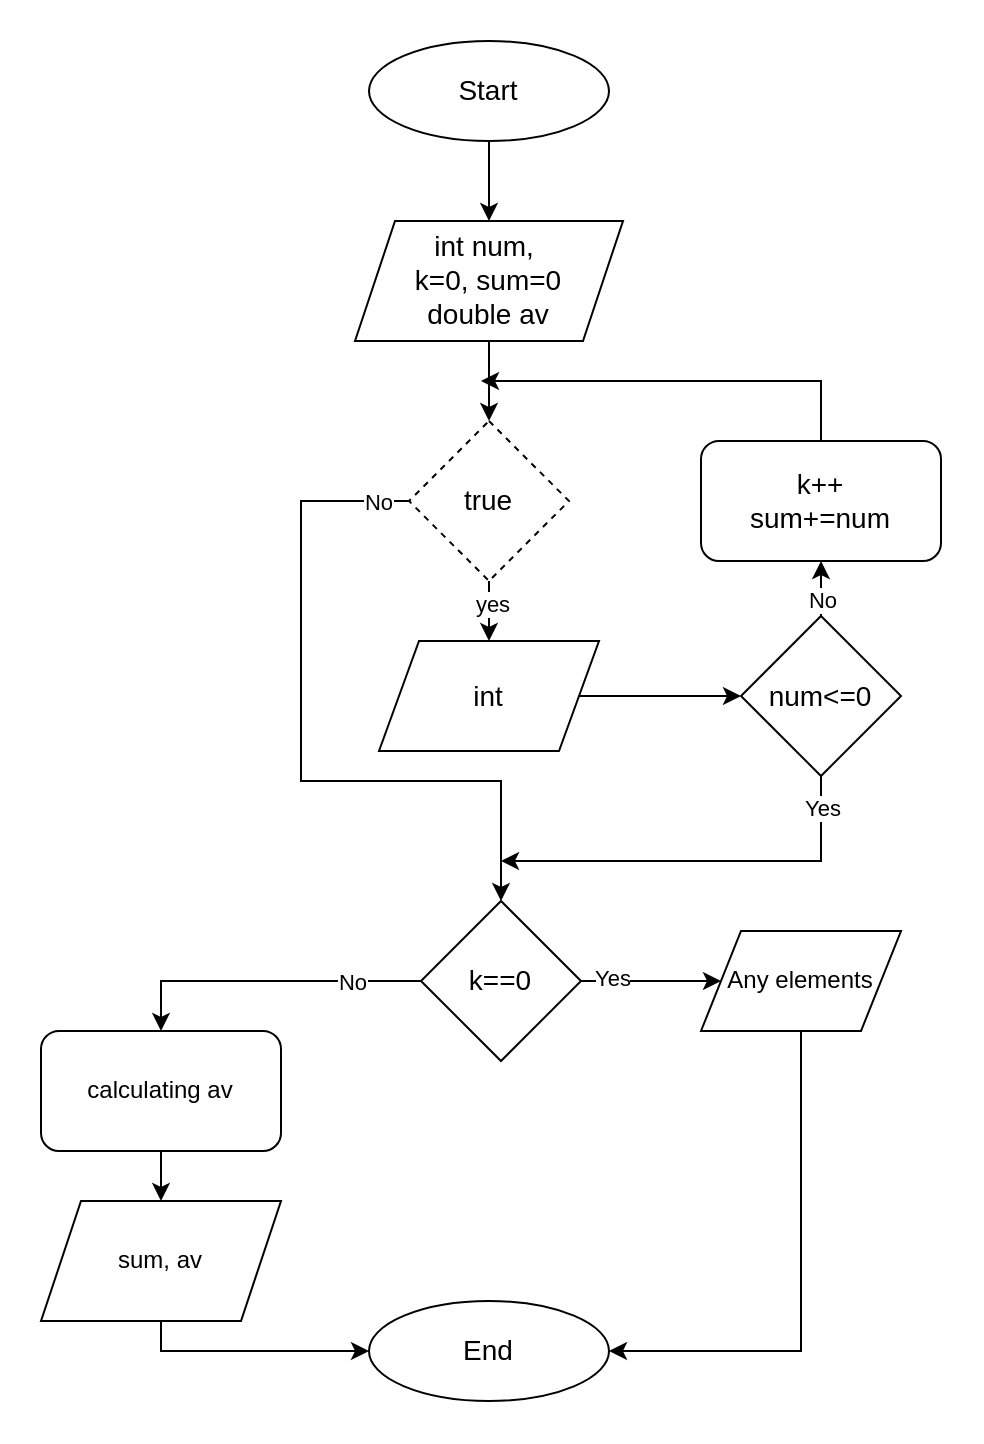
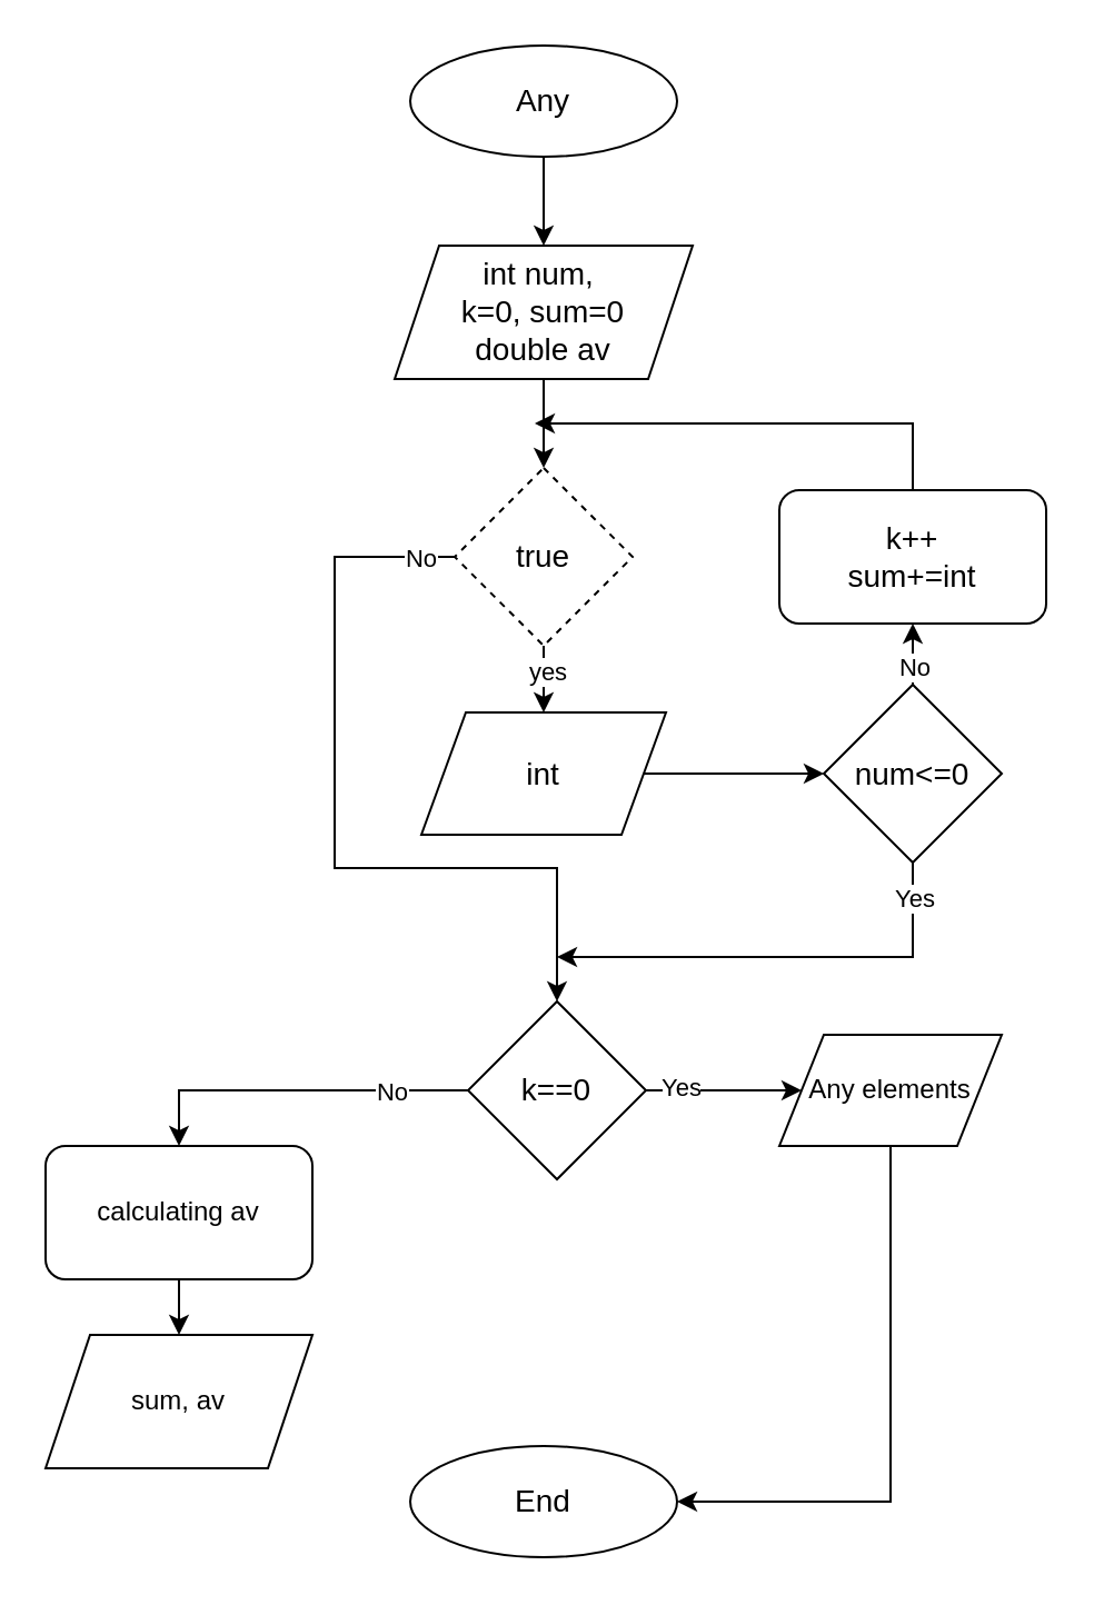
- <mxCell id="4" value="&lt;font style=&quot;font-size: 14px;&quot;&gt;Start&lt;/font&gt;" style="ellipse;whiteSpace=wrap;html=1;" vertex="1" parent="1"><mxGeometry x="184" y="20" width="120" height="50" as="geometry" /></mxCell>
+ <mxCell id="4" value="&lt;font style=&quot;font-size: 14px;&quot;&gt;Any&lt;/font&gt;" style="ellipse;whiteSpace=wrap;html=1;" vertex="1" parent="1"><mxGeometry x="184" y="20" width="120" height="50" as="geometry" /></mxCell>
- <mxCell id="20" value="&lt;font style=&quot;font-size: 14px;&quot;&gt;k++&lt;/font&gt;&lt;div style=&quot;font-size: 14px;&quot;&gt;&lt;font style=&quot;font-size: 14px;&quot;&gt;sum+=num&lt;/font&gt;&lt;/div&gt;" style="rounded=1;whiteSpace=wrap;html=1;" vertex="1" parent="1"><mxGeometry x="350" y="220" width="120" height="60" as="geometry" /></mxCell>
+ <mxCell id="20" value="&lt;font style=&quot;font-size: 14px;&quot;&gt;k++&lt;/font&gt;&lt;div style=&quot;font-size: 14px;&quot;&gt;&lt;font style=&quot;font-size: 14px;&quot;&gt;sum+=int&lt;/font&gt;&lt;/div&gt;" style="rounded=1;whiteSpace=wrap;html=1;" vertex="1" parent="1"><mxGeometry x="350" y="220" width="120" height="60" as="geometry" /></mxCell>
- <mxCell id="30" style="edgeStyle=orthogonalEdgeStyle;rounded=0;orthogonalLoop=1;jettySize=auto;html=1;exitX=0.5;exitY=1;exitDx=0;exitDy=0;entryX=0;entryY=0.5;entryDx=0;entryDy=0;" edge="1" parent="1" source="31" target="2"><mxGeometry relative="1" as="geometry"><Array as="points"><mxPoint x="80" y="675" /></Array></mxGeometry></mxCell>
